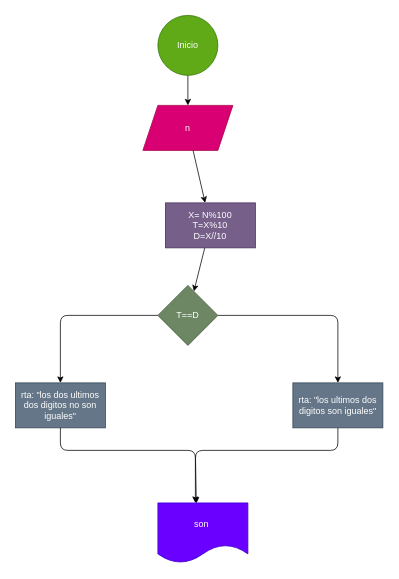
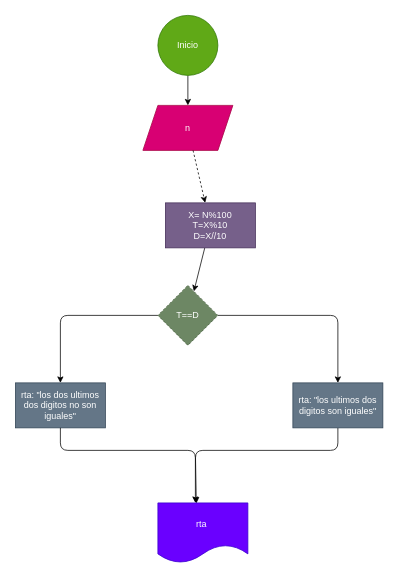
- <mxCell id="5" value="" style="edgeStyle=none;html=1;fontColor=#FAFAFA;" edge="1" parent="1" source="4" target="7"><mxGeometry relative="1" as="geometry"><mxPoint x="255" y="340" as="sourcePoint" /></mxGeometry></mxCell>
+ <mxCell id="5" value="" style="edgeStyle=none;html=1;fontColor=#FAFAFA;dashed=1;" edge="1" parent="1" source="4" target="7"><mxGeometry relative="1" as="geometry"><mxPoint x="255" y="340" as="sourcePoint" /></mxGeometry></mxCell>
- <mxCell id="10" value="T==D" style="rhombus;whiteSpace=wrap;html=1;fillColor=#6d8764;fontColor=#ffffff;strokeColor=#3A5431;" vertex="1" parent="1"><mxGeometry x="210" y="380" width="80" height="80" as="geometry" /></mxCell>
+ <mxCell id="10" value="T==D" style="rhombus;whiteSpace=wrap;html=1;fillColor=#6d8764;fontColor=#ffffff;strokeColor=#3A5431;dashed=1;" vertex="1" parent="1"><mxGeometry x="210" y="380" width="80" height="80" as="geometry" /></mxCell>
- <mxCell id="14" value="son&amp;nbsp;" style="shape=document;whiteSpace=wrap;html=1;boundedLbl=1;fillColor=#6a00ff;fontColor=#ffffff;strokeColor=#3700CC;" vertex="1" parent="1"><mxGeometry x="210" y="670" width="120" height="80" as="geometry" /></mxCell>
+ <mxCell id="14" value="rta&amp;nbsp;" style="shape=document;whiteSpace=wrap;html=1;boundedLbl=1;fillColor=#6a00ff;fontColor=#ffffff;strokeColor=#3700CC;" vertex="1" parent="1"><mxGeometry x="210" y="670" width="120" height="80" as="geometry" /></mxCell>
